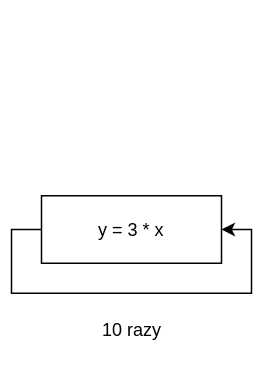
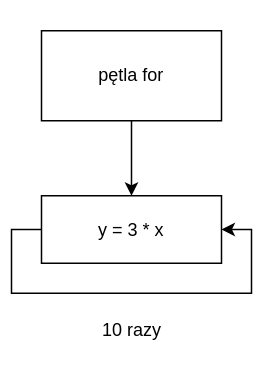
+ <mxCell id="3" value="pętla for" style="whiteSpace=wrap;html=1;" vertex="1" parent="1"><mxGeometry x="20" y="20" width="120" height="60" as="geometry" /></mxCell>
+ <mxCell id="2" style="edgeStyle=orthogonalEdgeStyle;rounded=0;orthogonalLoop=1;jettySize=auto;html=1;exitX=0.5;exitY=1;exitDx=0;exitDy=0;entryX=0.5;entryY=0;entryDx=0;entryDy=0;" edge="1" parent="1" source="3" target="4"><mxGeometry relative="1" as="geometry" /></mxCell>
